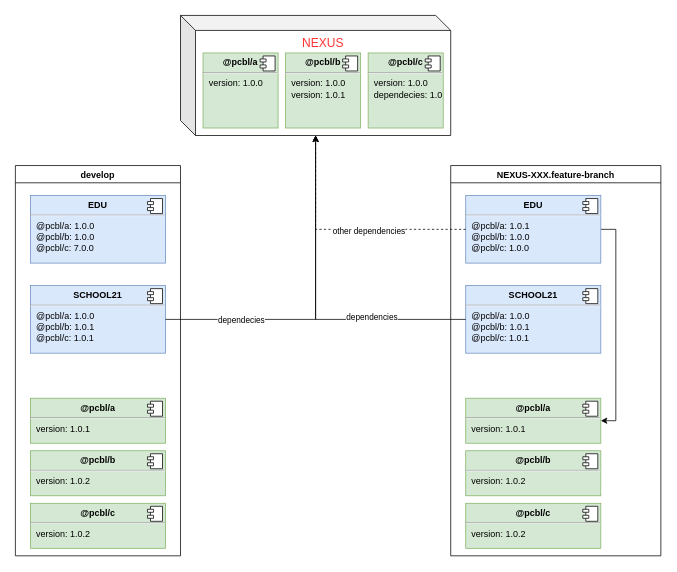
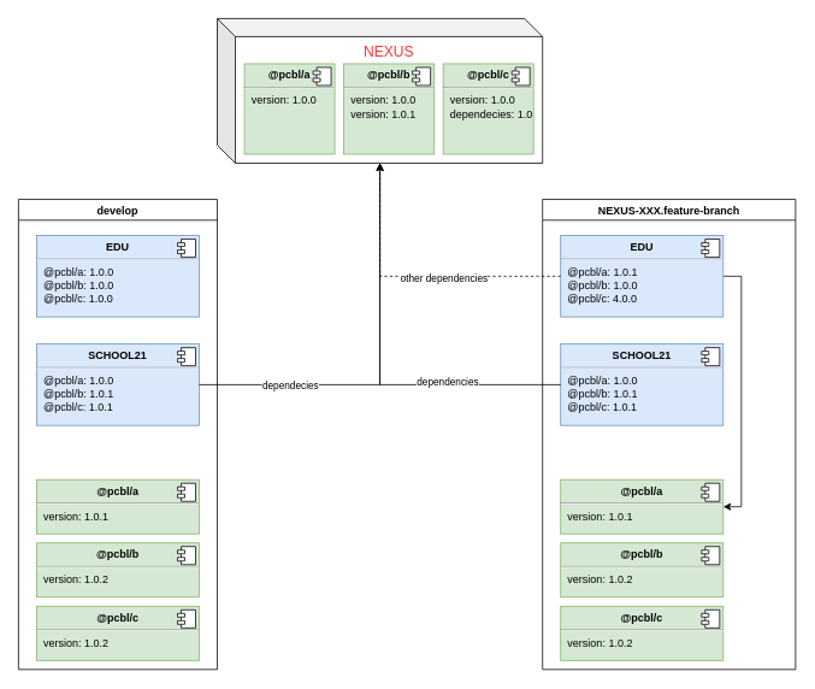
- <mxCell id="10" value="&lt;p style=&quot;margin: 0px ; margin-top: 6px ; text-align: center&quot;&gt;&lt;b&gt;EDU&lt;/b&gt;&lt;/p&gt;&lt;hr&gt;&lt;p style=&quot;margin: 0px ; margin-left: 8px&quot;&gt;@pcbl/a: 1.0.0&lt;/p&gt;&lt;p style=&quot;margin: 0px ; margin-left: 8px&quot;&gt;@pcbl/b: 1.0.0&lt;br&gt;@pcbl/c: 7.0.0&lt;/p&gt;" style="align=left;overflow=fill;html=1;dropTarget=0;fillColor=#dae8fc;strokeColor=#6c8ebf;" vertex="1" parent="9"><mxGeometry x="20" y="40" width="180" height="90" as="geometry" /></mxCell>
+ <mxCell id="10" value="&lt;p style=&quot;margin: 0px ; margin-top: 6px ; text-align: center&quot;&gt;&lt;b&gt;EDU&lt;/b&gt;&lt;/p&gt;&lt;hr&gt;&lt;p style=&quot;margin: 0px ; margin-left: 8px&quot;&gt;@pcbl/a: 1.0.0&lt;/p&gt;&lt;p style=&quot;margin: 0px ; margin-left: 8px&quot;&gt;@pcbl/b: 1.0.0&lt;br&gt;@pcbl/c: 1.0.0&lt;/p&gt;" style="align=left;overflow=fill;html=1;dropTarget=0;fillColor=#dae8fc;strokeColor=#6c8ebf;" vertex="1" parent="9"><mxGeometry x="20" y="40" width="180" height="90" as="geometry" /></mxCell>
- <mxCell id="22" value="&lt;p style=&quot;margin: 0px ; margin-top: 6px ; text-align: center&quot;&gt;&lt;b&gt;EDU&lt;/b&gt;&lt;/p&gt;&lt;hr&gt;&lt;p style=&quot;margin: 0px ; margin-left: 8px&quot;&gt;@pcbl/a: 1.0.1&lt;/p&gt;&lt;p style=&quot;margin: 0px ; margin-left: 8px&quot;&gt;@pcbl/b: 1.0.0&lt;br&gt;@pcbl/c: 1.0.0&lt;/p&gt;" style="align=left;overflow=fill;html=1;dropTarget=0;fillColor=#dae8fc;strokeColor=#6c8ebf;" vertex="1" parent="20"><mxGeometry x="20" y="40" width="180" height="90" as="geometry" /></mxCell>
+ <mxCell id="22" value="&lt;p style=&quot;margin: 0px ; margin-top: 6px ; text-align: center&quot;&gt;&lt;b&gt;EDU&lt;/b&gt;&lt;/p&gt;&lt;hr&gt;&lt;p style=&quot;margin: 0px ; margin-left: 8px&quot;&gt;@pcbl/a: 1.0.1&lt;/p&gt;&lt;p style=&quot;margin: 0px ; margin-left: 8px&quot;&gt;@pcbl/b: 1.0.0&lt;br&gt;@pcbl/c: 4.0.0&lt;/p&gt;" style="align=left;overflow=fill;html=1;dropTarget=0;fillColor=#dae8fc;strokeColor=#6c8ebf;" vertex="1" parent="20"><mxGeometry x="20" y="40" width="180" height="90" as="geometry" /></mxCell>
